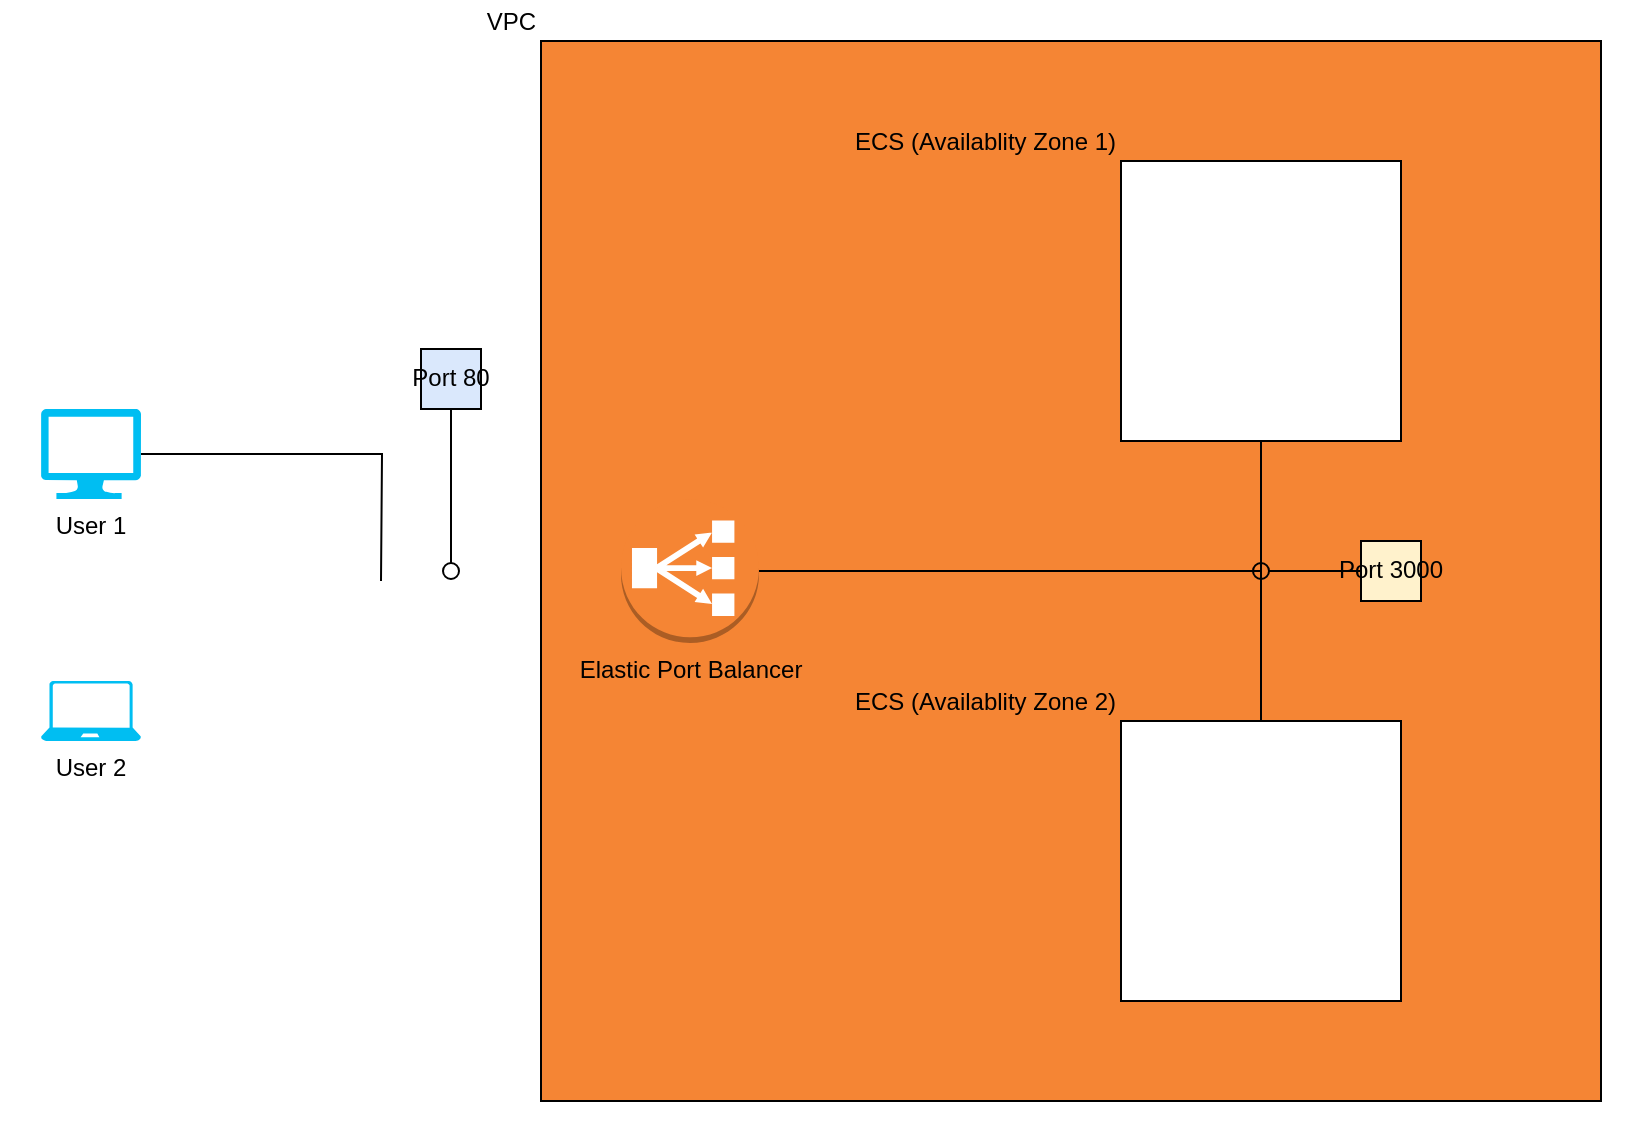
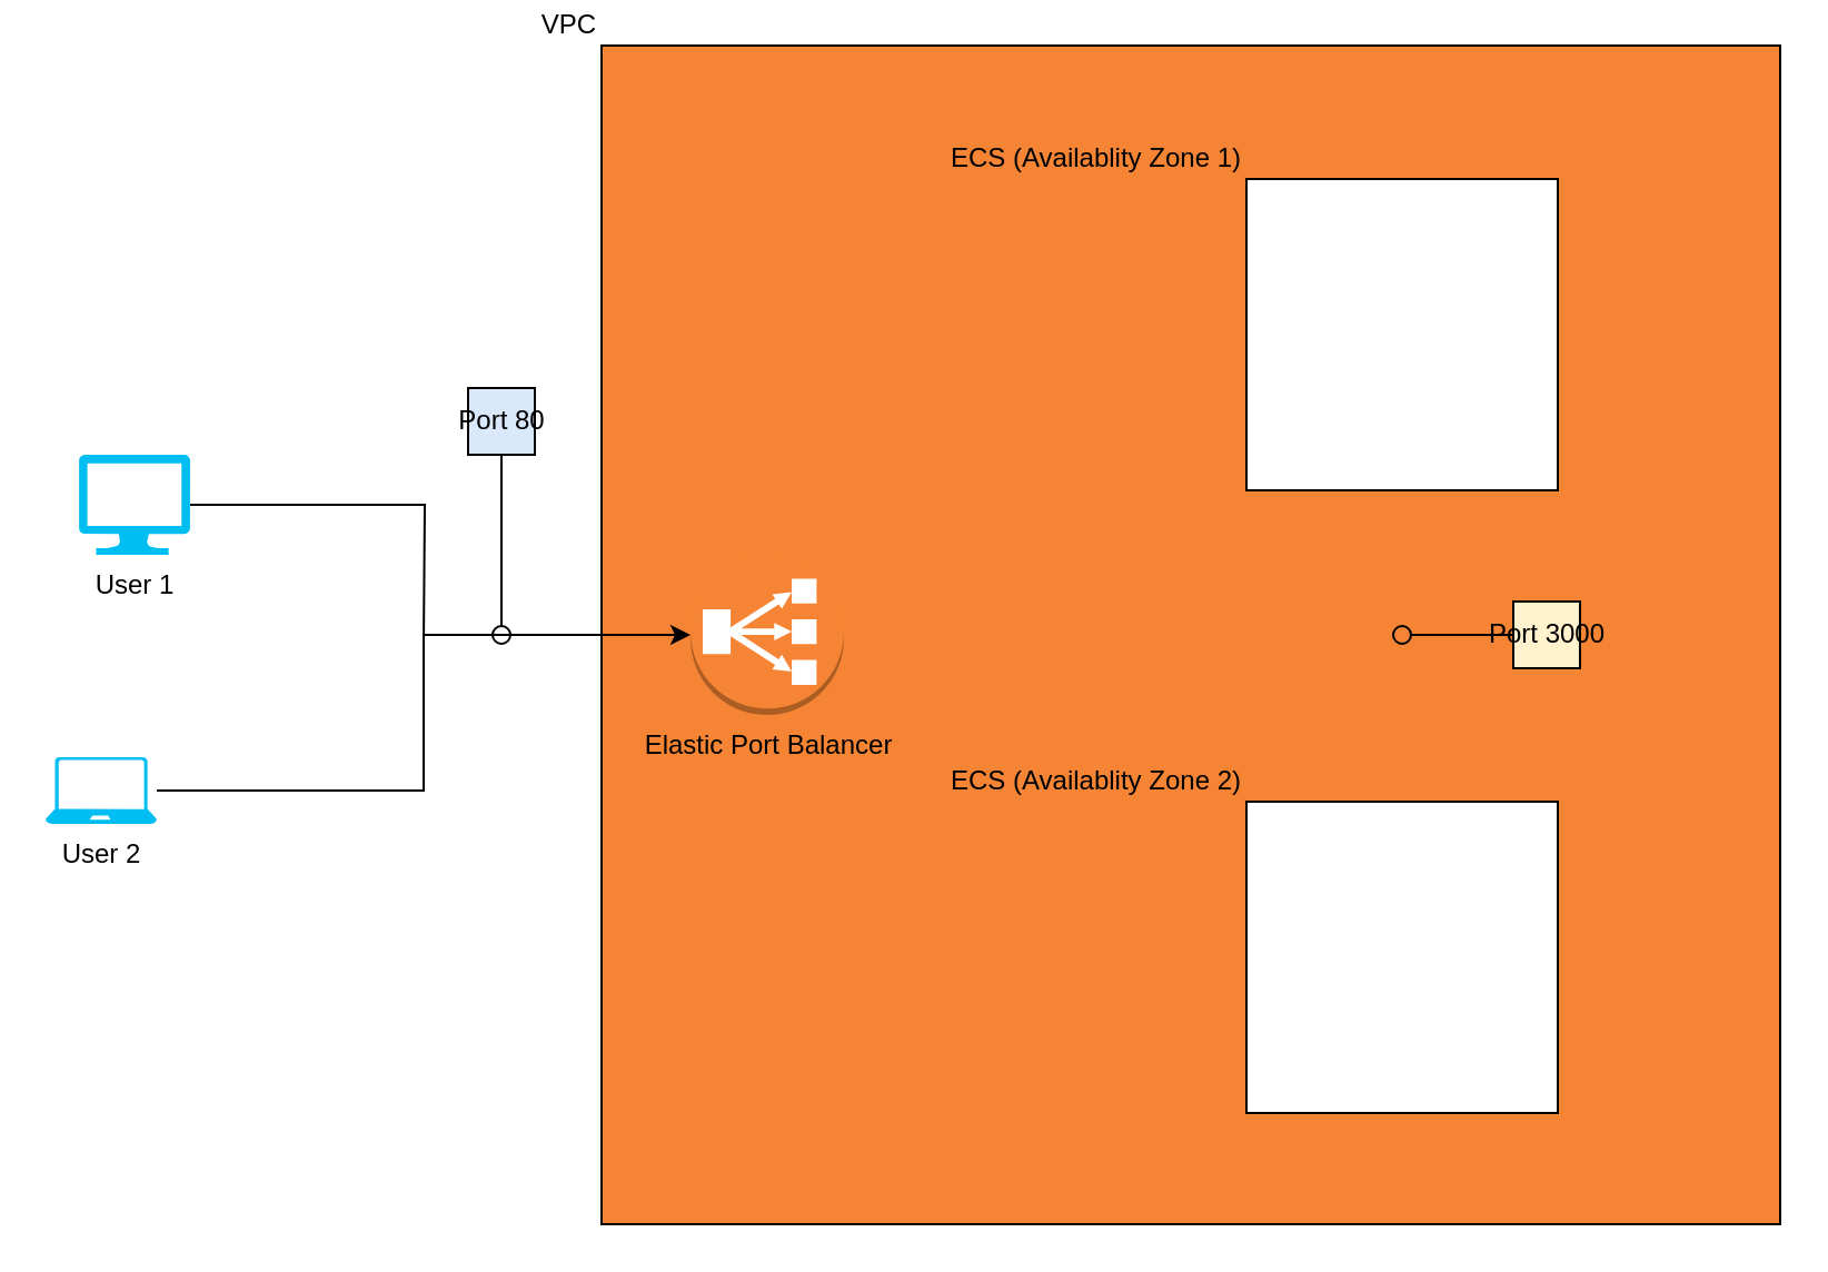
- <mxCell id="9" value="&lt;div&gt;User 1&lt;/div&gt;" style="verticalLabelPosition=bottom;html=1;verticalAlign=top;align=center;strokeColor=none;fillColor=#00BEF2;shape=mxgraph.azure.computer;pointerEvents=1;" vertex="1" parent="1"><mxGeometry x="20" y="204" width="50" height="45" as="geometry" /></mxCell>
+ <mxCell id="9" value="&lt;div&gt;User 1&lt;/div&gt;" style="verticalLabelPosition=bottom;html=1;verticalAlign=top;align=center;strokeColor=none;fillColor=#00BEF2;shape=mxgraph.azure.computer;pointerEvents=1;" vertex="1" parent="1"><mxGeometry x="35" y="204" width="50" height="45" as="geometry" /></mxCell>
- <mxCell id="5" style="edgeStyle=orthogonalEdgeStyle;rounded=0;orthogonalLoop=1;jettySize=auto;html=1;entryX=0.5;entryY=1;entryDx=0;entryDy=0;endArrow=none;endFill=0;" edge="1" parent="1" source="7" target="3"><mxGeometry relative="1" as="geometry" /></mxCell>
- <mxCell id="6" style="edgeStyle=orthogonalEdgeStyle;rounded=0;orthogonalLoop=1;jettySize=auto;html=1;entryX=0.5;entryY=0;entryDx=0;entryDy=0;endArrow=none;endFill=0;" edge="1" parent="1" source="7" target="12"><mxGeometry relative="1" as="geometry" /></mxCell>
+ <mxCell id="10" style="edgeStyle=orthogonalEdgeStyle;rounded=0;orthogonalLoop=1;jettySize=auto;html=1;entryX=0;entryY=0.5;entryDx=0;entryDy=0;entryPerimeter=0;" edge="1" parent="1" source="11" target="7"><mxGeometry relative="1" as="geometry" /></mxCell>
